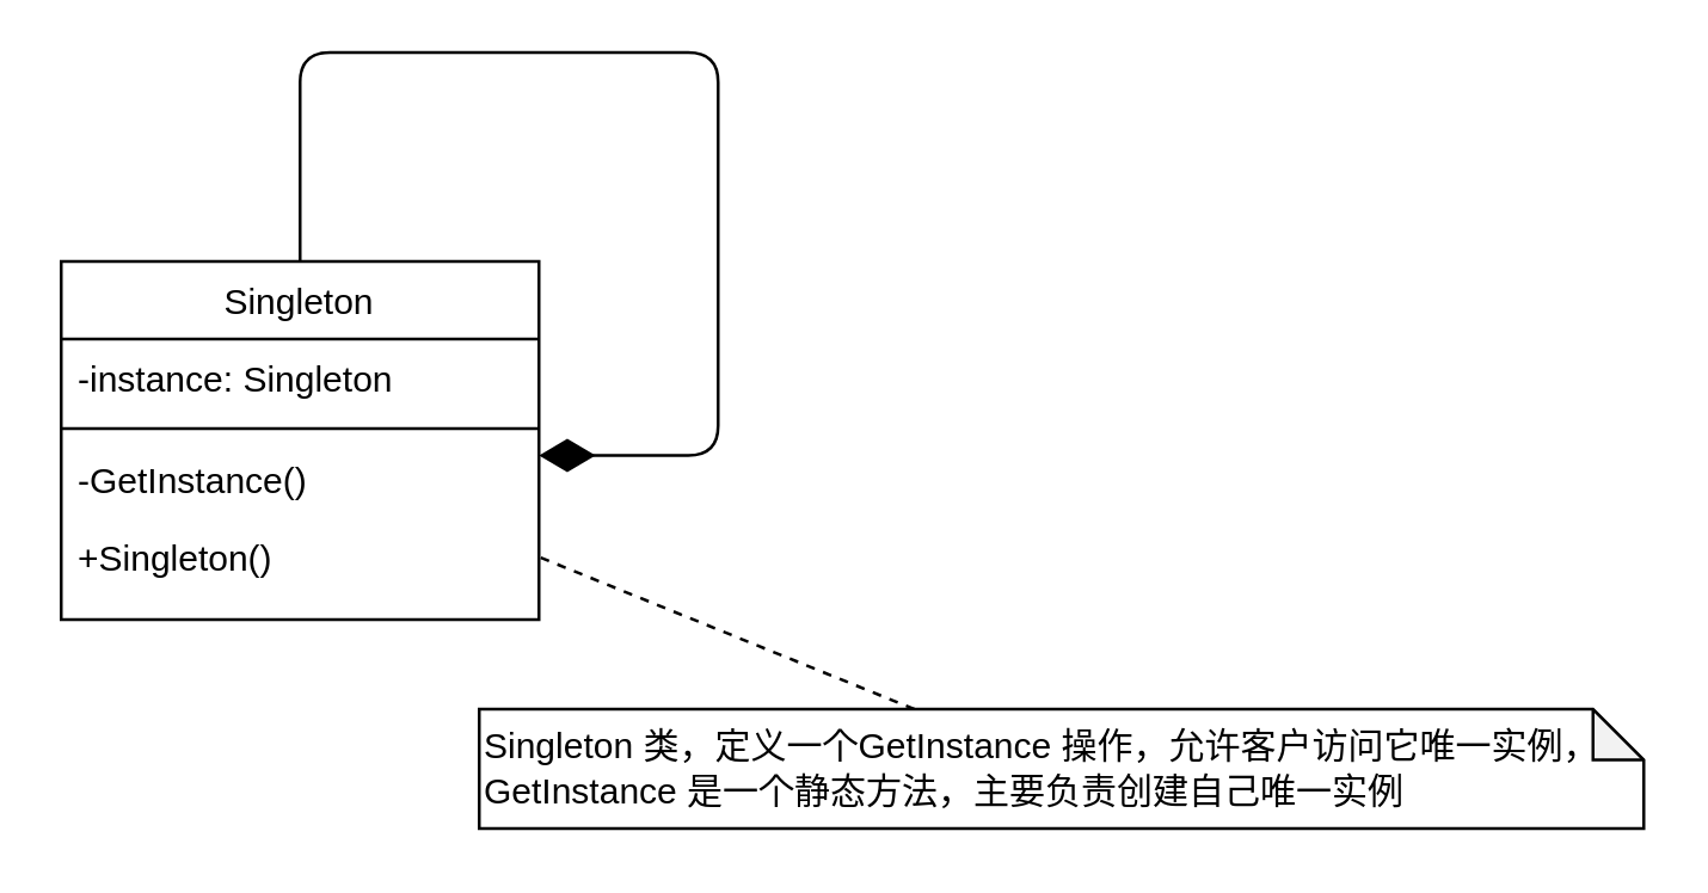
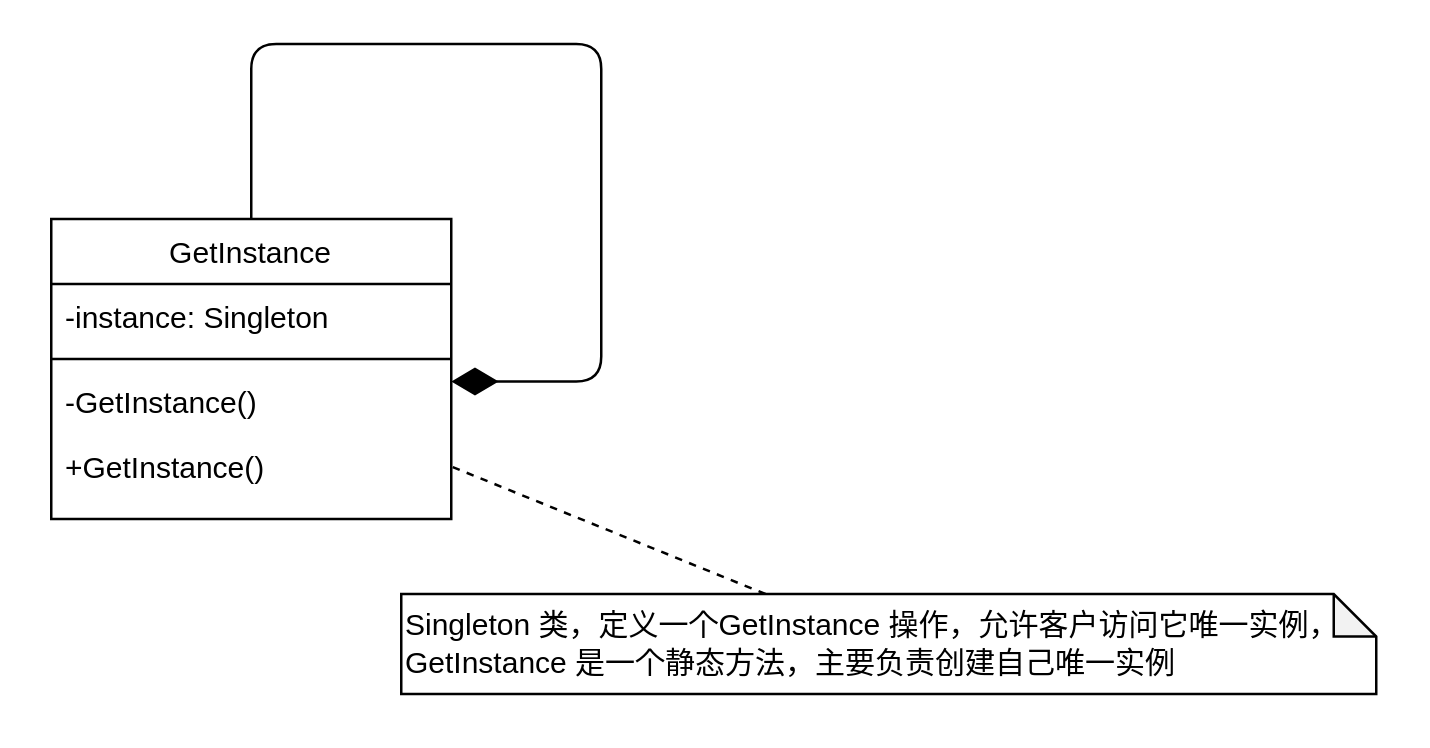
- <mxCell id="2" value="Singleton" style="swimlane;fontStyle=0;align=center;verticalAlign=top;childLayout=stackLayout;horizontal=1;startSize=26;horizontalStack=0;resizeParent=1;resizeLast=0;collapsible=1;marginBottom=0;rounded=0;shadow=0;strokeWidth=1;" vertex="1" parent="1"><mxGeometry x="20" y="20" width="160" height="120" as="geometry"><mxRectangle x="130" y="380" width="160" height="26" as="alternateBounds" /></mxGeometry></mxCell>
+ <mxCell id="2" value="GetInstance" style="swimlane;fontStyle=0;align=center;verticalAlign=top;childLayout=stackLayout;horizontal=1;startSize=26;horizontalStack=0;resizeParent=1;resizeLast=0;collapsible=1;marginBottom=0;rounded=0;shadow=0;strokeWidth=1;" vertex="1" parent="1"><mxGeometry x="20" y="20" width="160" height="120" as="geometry"><mxRectangle x="130" y="380" width="160" height="26" as="alternateBounds" /></mxGeometry></mxCell>
- <mxCell id="7" value="+Singleton()" style="text;align=left;verticalAlign=top;spacingLeft=4;spacingRight=4;overflow=hidden;rotatable=0;points=[[0,0.5],[1,0.5]];portConstraint=eastwest;" vertex="1" parent="2"><mxGeometry y="86" width="160" height="26" as="geometry" /></mxCell>
+ <mxCell id="7" value="+GetInstance()" style="text;align=left;verticalAlign=top;spacingLeft=4;spacingRight=4;overflow=hidden;rotatable=0;points=[[0,0.5],[1,0.5]];portConstraint=eastwest;" vertex="1" parent="2"><mxGeometry y="86" width="160" height="26" as="geometry" /></mxCell>
